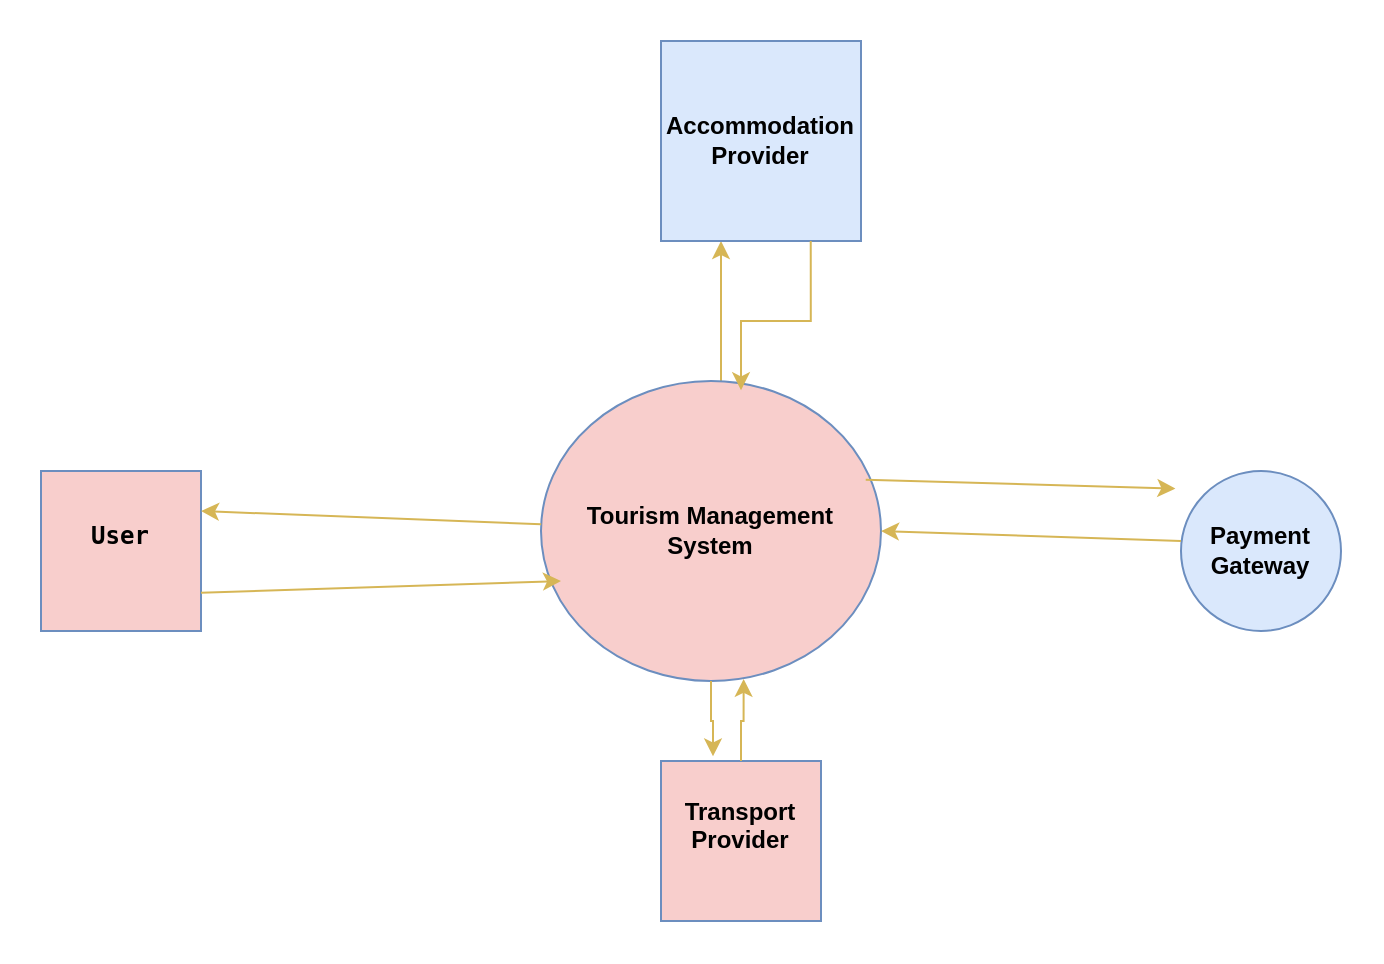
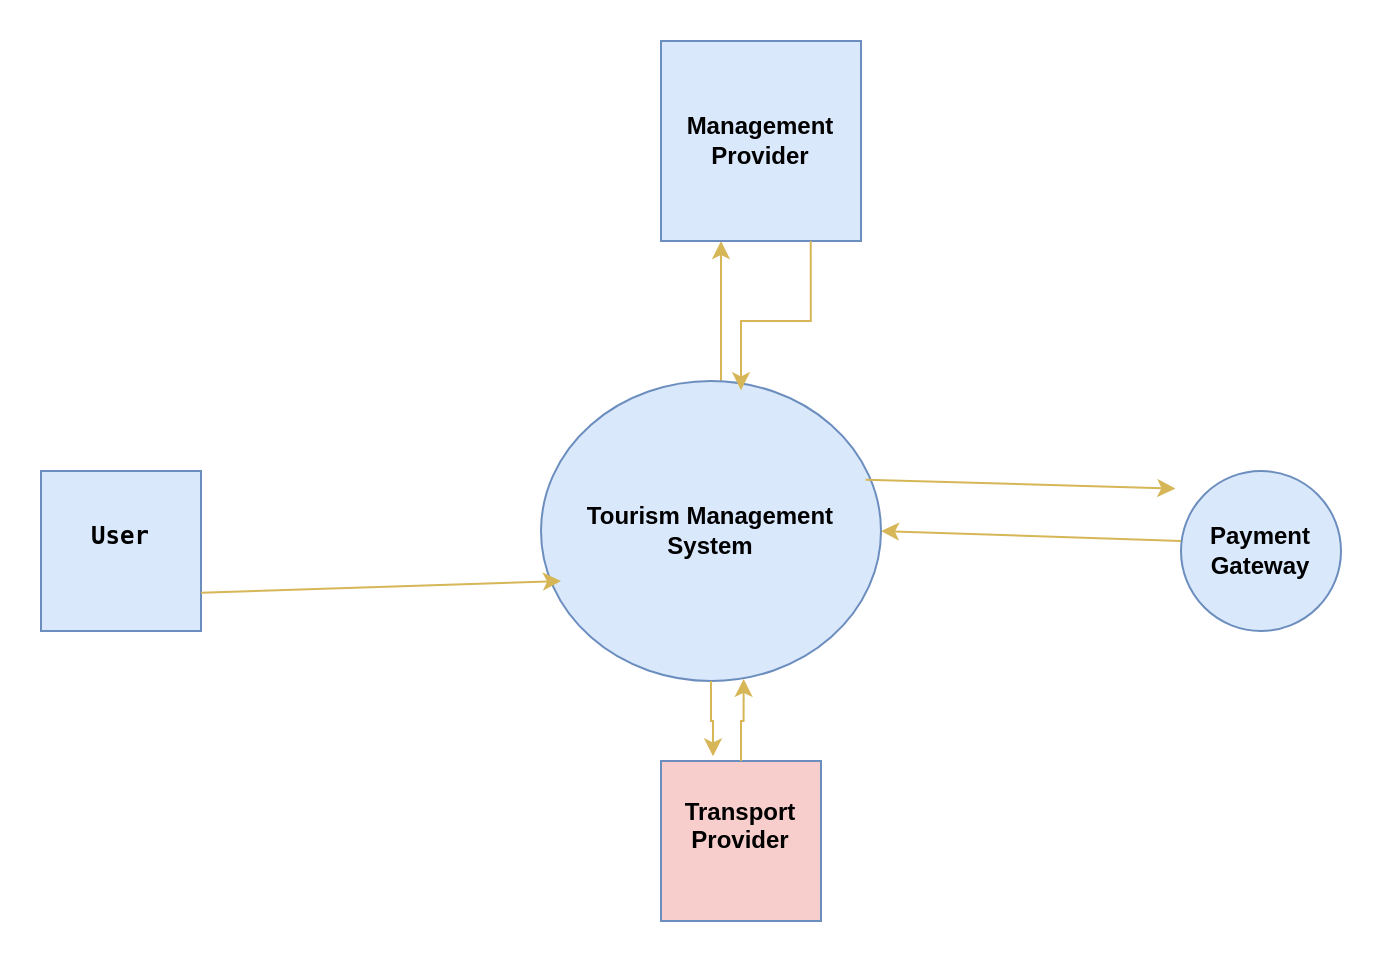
- <mxCell id="10" value="&lt;b&gt;Accommodation Provider&lt;/b&gt;" style="whiteSpace=wrap;html=1;aspect=fixed;fillColor=#dae8fc;strokeColor=#6c8ebf;" vertex="1" parent="1"><mxGeometry x="330" y="20" width="100" height="100" as="geometry" /></mxCell>
+ <mxCell id="10" value="&lt;b&gt;Management Provider&lt;/b&gt;" style="whiteSpace=wrap;html=1;aspect=fixed;fillColor=#dae8fc;strokeColor=#6c8ebf;" vertex="1" parent="1"><mxGeometry x="330" y="20" width="100" height="100" as="geometry" /></mxCell>
- <mxCell id="8" value="" style="endArrow=classic;html=1;rounded=0;entryX=1;entryY=0.25;entryDx=0;entryDy=0;fillColor=#fff2cc;strokeColor=#d6b656;" edge="1" parent="1" source="3" target="5"><mxGeometry width="50" height="50" relative="1" as="geometry"><mxPoint x="170" y="270" as="sourcePoint" /><mxPoint x="220" y="220" as="targetPoint" /></mxGeometry></mxCell>
- <mxCell id="3" value="&lt;b&gt;Tourism Management System&lt;/b&gt;" style="ellipse;whiteSpace=wrap;html=1;fillColor=#f8cecc;strokeColor=#6c8ebf;" vertex="1" parent="1"><mxGeometry x="270" y="190" width="170" height="150" as="geometry" /></mxCell>
+ <mxCell id="3" value="&lt;b&gt;Tourism Management System&lt;/b&gt;" style="ellipse;whiteSpace=wrap;html=1;fillColor=#dae8fc;strokeColor=#6c8ebf;" vertex="1" parent="1"><mxGeometry x="270" y="190" width="170" height="150" as="geometry" /></mxCell>
- <mxCell id="5" value="&#10;&lt;code data-start=&quot;269&quot; data-end=&quot;275&quot;&gt;User&lt;/code&gt; &#10;&#10;" style="whiteSpace=wrap;html=1;aspect=fixed;fillColor=#f8cecc;strokeColor=#6c8ebf;fontStyle=1;" vertex="1" parent="1"><mxGeometry x="20" y="235" width="80" height="80" as="geometry" /></mxCell>
+ <mxCell id="5" value="&#10;&lt;code data-start=&quot;269&quot; data-end=&quot;275&quot;&gt;User&lt;/code&gt; &#10;&#10;" style="whiteSpace=wrap;html=1;aspect=fixed;fillColor=#dae8fc;strokeColor=#6c8ebf;fontStyle=1" vertex="1" parent="1"><mxGeometry x="20" y="235" width="80" height="80" as="geometry" /></mxCell>
